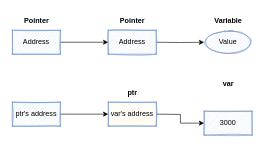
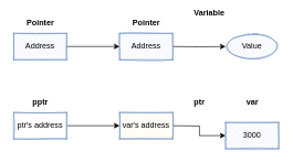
- <mxCell id="7" value="&lt;b&gt;Variable&lt;/b&gt;" style="text;html=1;align=center;verticalAlign=middle;resizable=0;points=[];autosize=1;strokeColor=none;fillColor=none;" parent="1" vertex="1"><mxGeometry x="345" y="20" width="70" height="30" as="geometry" /></mxCell>
+ <mxCell id="7" value="&lt;b&gt;Variable&lt;/b&gt;" style="text;html=1;align=center;verticalAlign=middle;resizable=0;points=[];autosize=1;strokeColor=none;fillColor=none;" parent="1" vertex="1"><mxGeometry x="280" y="5" width="70" height="30" as="geometry" /></mxCell>
- <mxCell id="15" value="&lt;b&gt;var&lt;/b&gt;" style="text;html=1;align=center;verticalAlign=middle;resizable=0;points=[];autosize=1;strokeColor=none;fillColor=none;" vertex="1" parent="1"><mxGeometry x="360" y="125" width="40" height="30" as="geometry" /></mxCell>
+ <mxCell id="15" value="&lt;b&gt;var&lt;/b&gt;" style="text;html=1;align=center;verticalAlign=middle;resizable=0;points=[];autosize=1;strokeColor=none;fillColor=none;" vertex="1" parent="1"><mxGeometry x="360" y="140" width="40" height="30" as="geometry" /></mxCell>
+ <mxCell id="13" value="&lt;b&gt;pptr&lt;/b&gt;" style="text;html=1;align=center;verticalAlign=middle;resizable=0;points=[];autosize=1;strokeColor=none;fillColor=none;" vertex="1" parent="1"><mxGeometry x="35" y="140" width="50" height="30" as="geometry" /></mxCell>
- <mxCell id="14" value="&lt;b&gt;ptr&lt;/b&gt;" style="text;html=1;align=center;verticalAlign=middle;resizable=0;points=[];autosize=1;strokeColor=none;fillColor=none;" vertex="1" parent="1"><mxGeometry x="200" y="140" width="40" height="30" as="geometry" /></mxCell>
+ <mxCell id="14" value="&lt;b&gt;ptr&lt;/b&gt;" style="text;html=1;align=center;verticalAlign=middle;resizable=0;points=[];autosize=1;strokeColor=none;fillColor=none;" vertex="1" parent="1"><mxGeometry x="280" y="140" width="40" height="30" as="geometry" /></mxCell>
- <mxCell id="16" value="ptr's address" style="rounded=0;whiteSpace=wrap;html=1;shadow=0;sketch=1;fillColor=#dae8fc;strokeColor=#6c8ebf;" vertex="1" parent="1"><mxGeometry x="20" y="170" width="80" height="40" as="geometry" /></mxCell>
+ <mxCell id="16" value="ptr's address" style="rounded=0;whiteSpace=wrap;html=1;shadow=0;sketch=1;fillColor=#ffffff;strokeColor=#6c8ebf;" vertex="1" parent="1"><mxGeometry x="20" y="170" width="80" height="40" as="geometry" /></mxCell>
